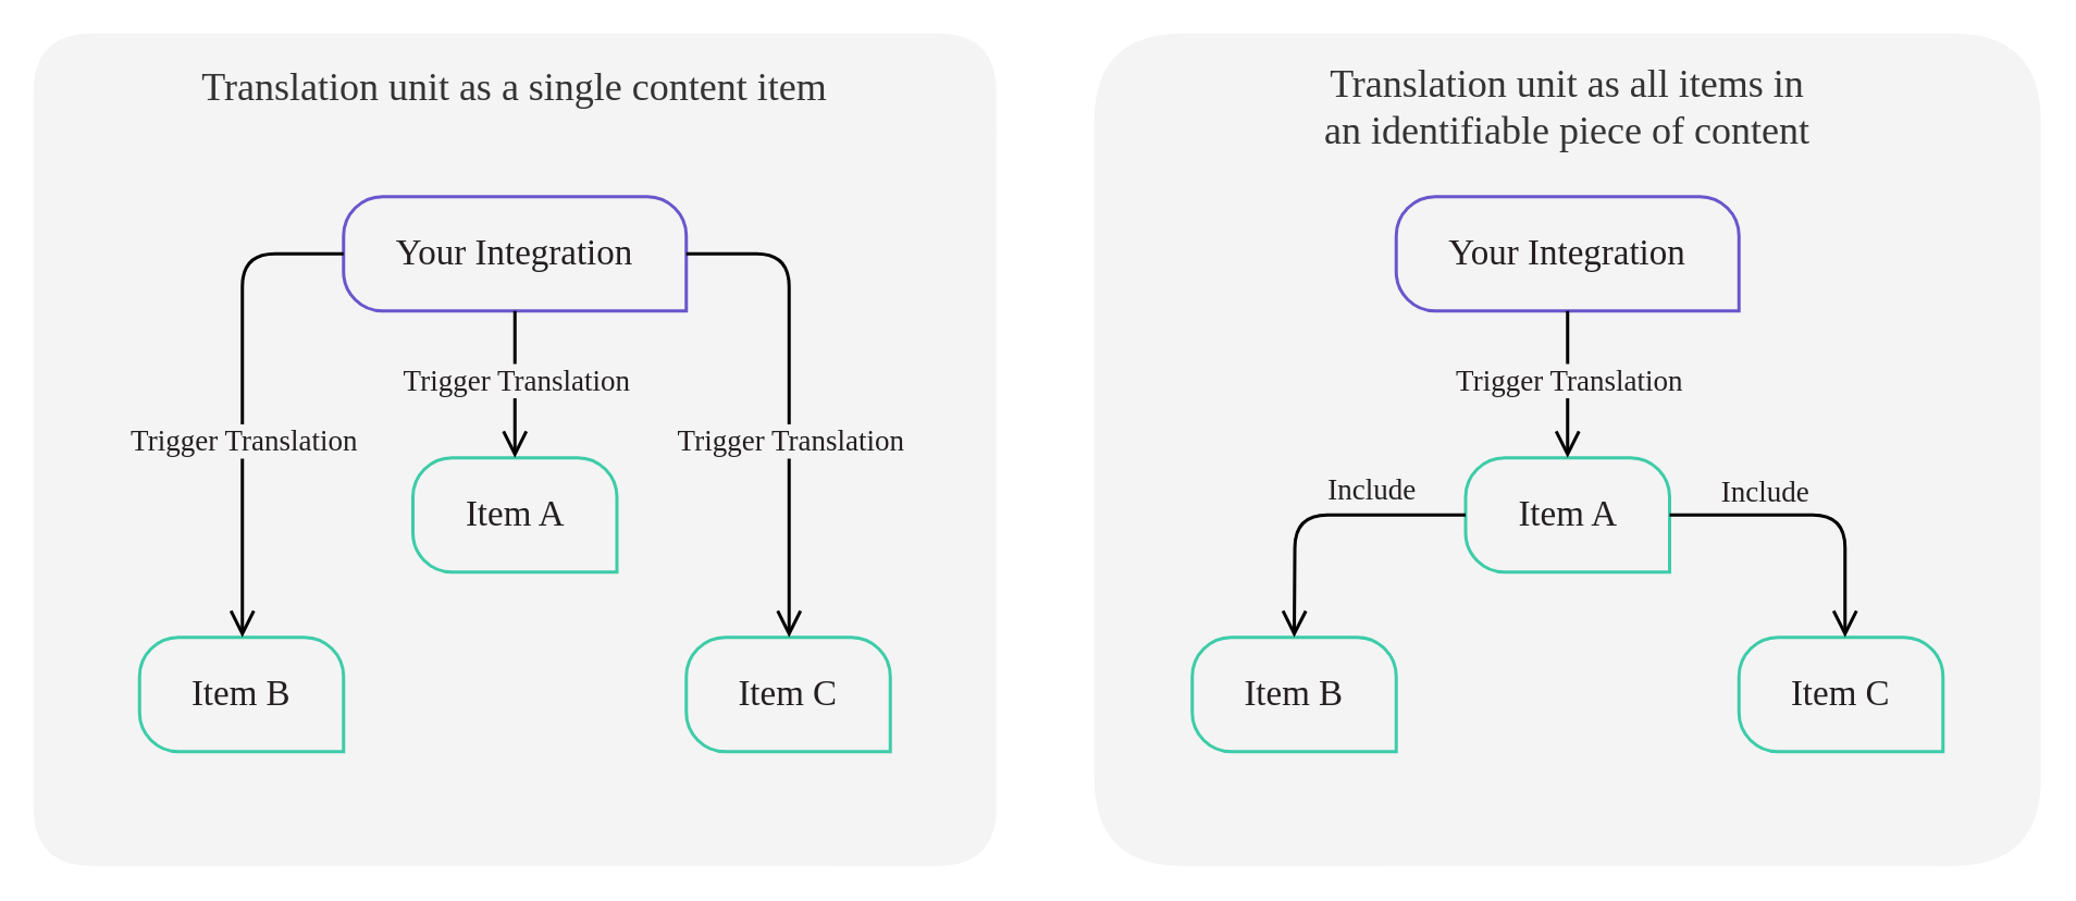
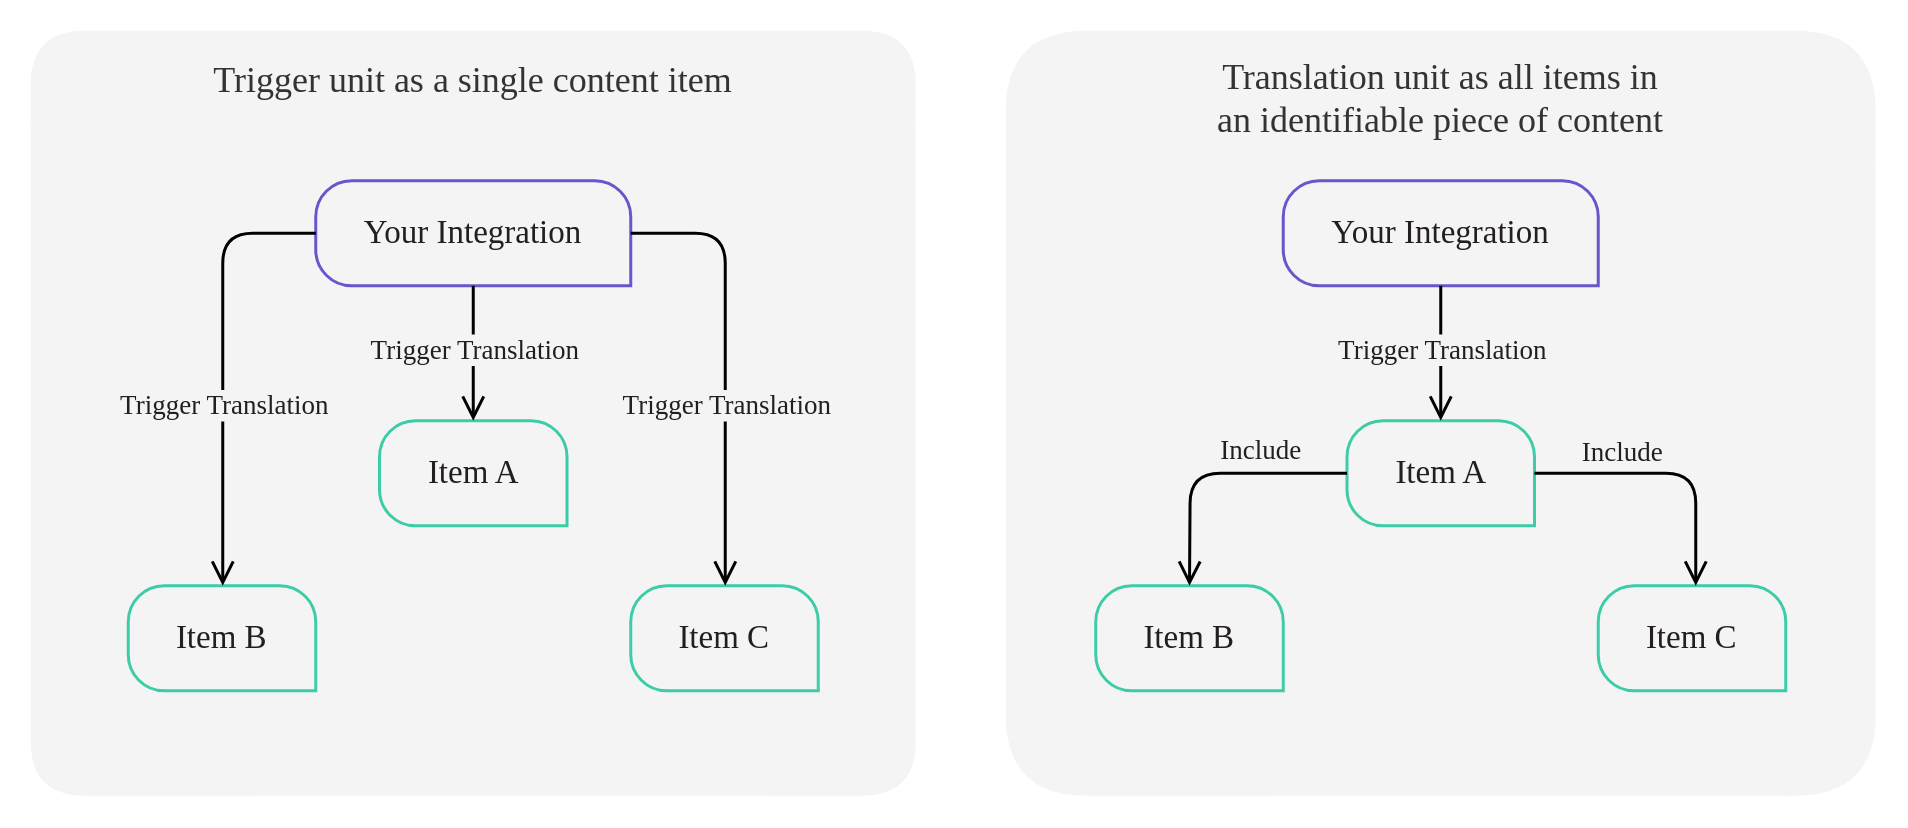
- <mxCell id="3" value="Translation unit as a single content item" style="swimlane;childLayout=stackLayout;horizontal=1;startSize=60;horizontalStack=0;rounded=1;fontSize=24;fontStyle=0;strokeWidth=2;resizeParent=0;resizeLast=1;shadow=0;dashed=0;align=center;glass=0;sketch=0;fontFamily=Work Sans;fontSource=https%3A%2F%2Ffonts.googleapis.com%2Fcss%3Ffamily%3DWork%2BSans;swimlaneLine=0;expand=1;collapsible=0;swimlaneBody=1;swimlaneHead=1;arcSize=20;fillStyle=auto;fillColor=#f4f4f4;fontColor=#333333;strokeColor=none;overflow=hidden;container=1;swimlaneFillColor=#F4F4F4;spacingLeft=20;spacingRight=20;spacingTop=10;spacingBottom=10;" vertex="1" parent="1"><mxGeometry x="20" y="20" width="590" height="510" as="geometry" /></mxCell>
+ <mxCell id="3" value="Trigger unit as a single content item" style="swimlane;childLayout=stackLayout;horizontal=1;startSize=60;horizontalStack=0;rounded=1;fontSize=24;fontStyle=0;strokeWidth=2;resizeParent=0;resizeLast=1;shadow=0;dashed=0;align=center;glass=0;sketch=0;fontFamily=Work Sans;fontSource=https%3A%2F%2Ffonts.googleapis.com%2Fcss%3Ffamily%3DWork%2BSans;swimlaneLine=0;expand=1;collapsible=0;swimlaneBody=1;swimlaneHead=1;arcSize=20;fillStyle=auto;fillColor=#f4f4f4;fontColor=#333333;strokeColor=none;overflow=hidden;container=1;swimlaneFillColor=#F4F4F4;spacingLeft=20;spacingRight=20;spacingTop=10;spacingBottom=10;" vertex="1" parent="1"><mxGeometry x="20" y="20" width="590" height="510" as="geometry" /></mxCell>
